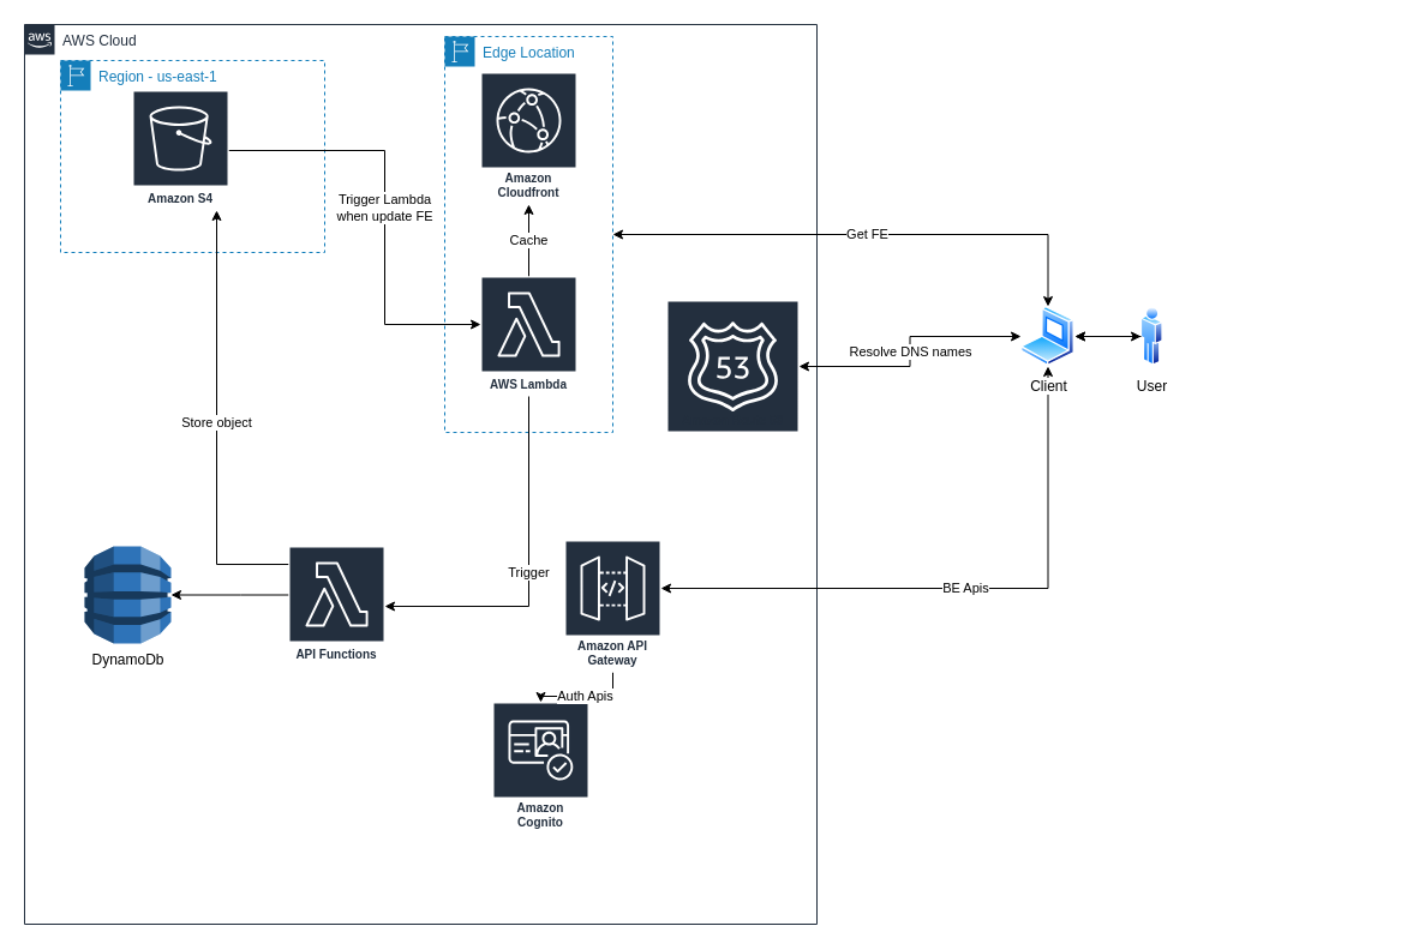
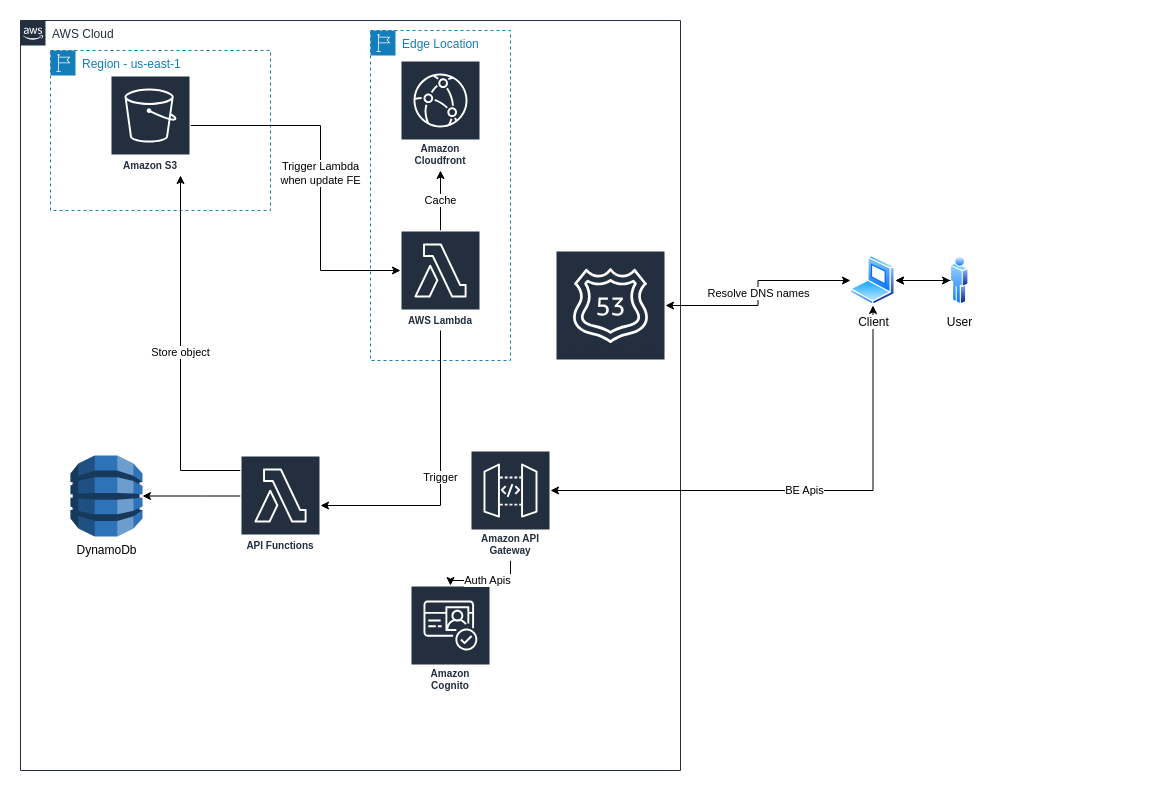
- <mxCell id="7" value="Amazon S4" style="outlineConnect=0;fontColor=#232F3E;gradientColor=none;strokeColor=#ffffff;fillColor=#232F3E;dashed=0;verticalLabelPosition=middle;verticalAlign=bottom;align=center;html=1;whiteSpace=wrap;fontSize=10;fontStyle=1;spacing=3;shape=mxgraph.aws4.productIcon;prIcon=mxgraph.aws4.s3;" parent="1" vertex="1"><mxGeometry x="110" y="75" width="80" height="100" as="geometry" /></mxCell>
+ <mxCell id="7" value="Amazon S3" style="outlineConnect=0;fontColor=#232F3E;gradientColor=none;strokeColor=#ffffff;fillColor=#232F3E;dashed=0;verticalLabelPosition=middle;verticalAlign=bottom;align=center;html=1;whiteSpace=wrap;fontSize=10;fontStyle=1;spacing=3;shape=mxgraph.aws4.productIcon;prIcon=mxgraph.aws4.s3;" parent="1" vertex="1"><mxGeometry x="110" y="75" width="80" height="100" as="geometry" /></mxCell>
- <mxCell id="15" value="Get FE" style="edgeStyle=orthogonalEdgeStyle;rounded=0;orthogonalLoop=1;jettySize=auto;html=1;startArrow=classic;startFill=1;endArrow=classic;endFill=1;" parent="1" source="17" target="4" edge="1"><mxGeometry relative="1" as="geometry"><Array as="points"><mxPoint x="873" y="195" /></Array></mxGeometry></mxCell>
